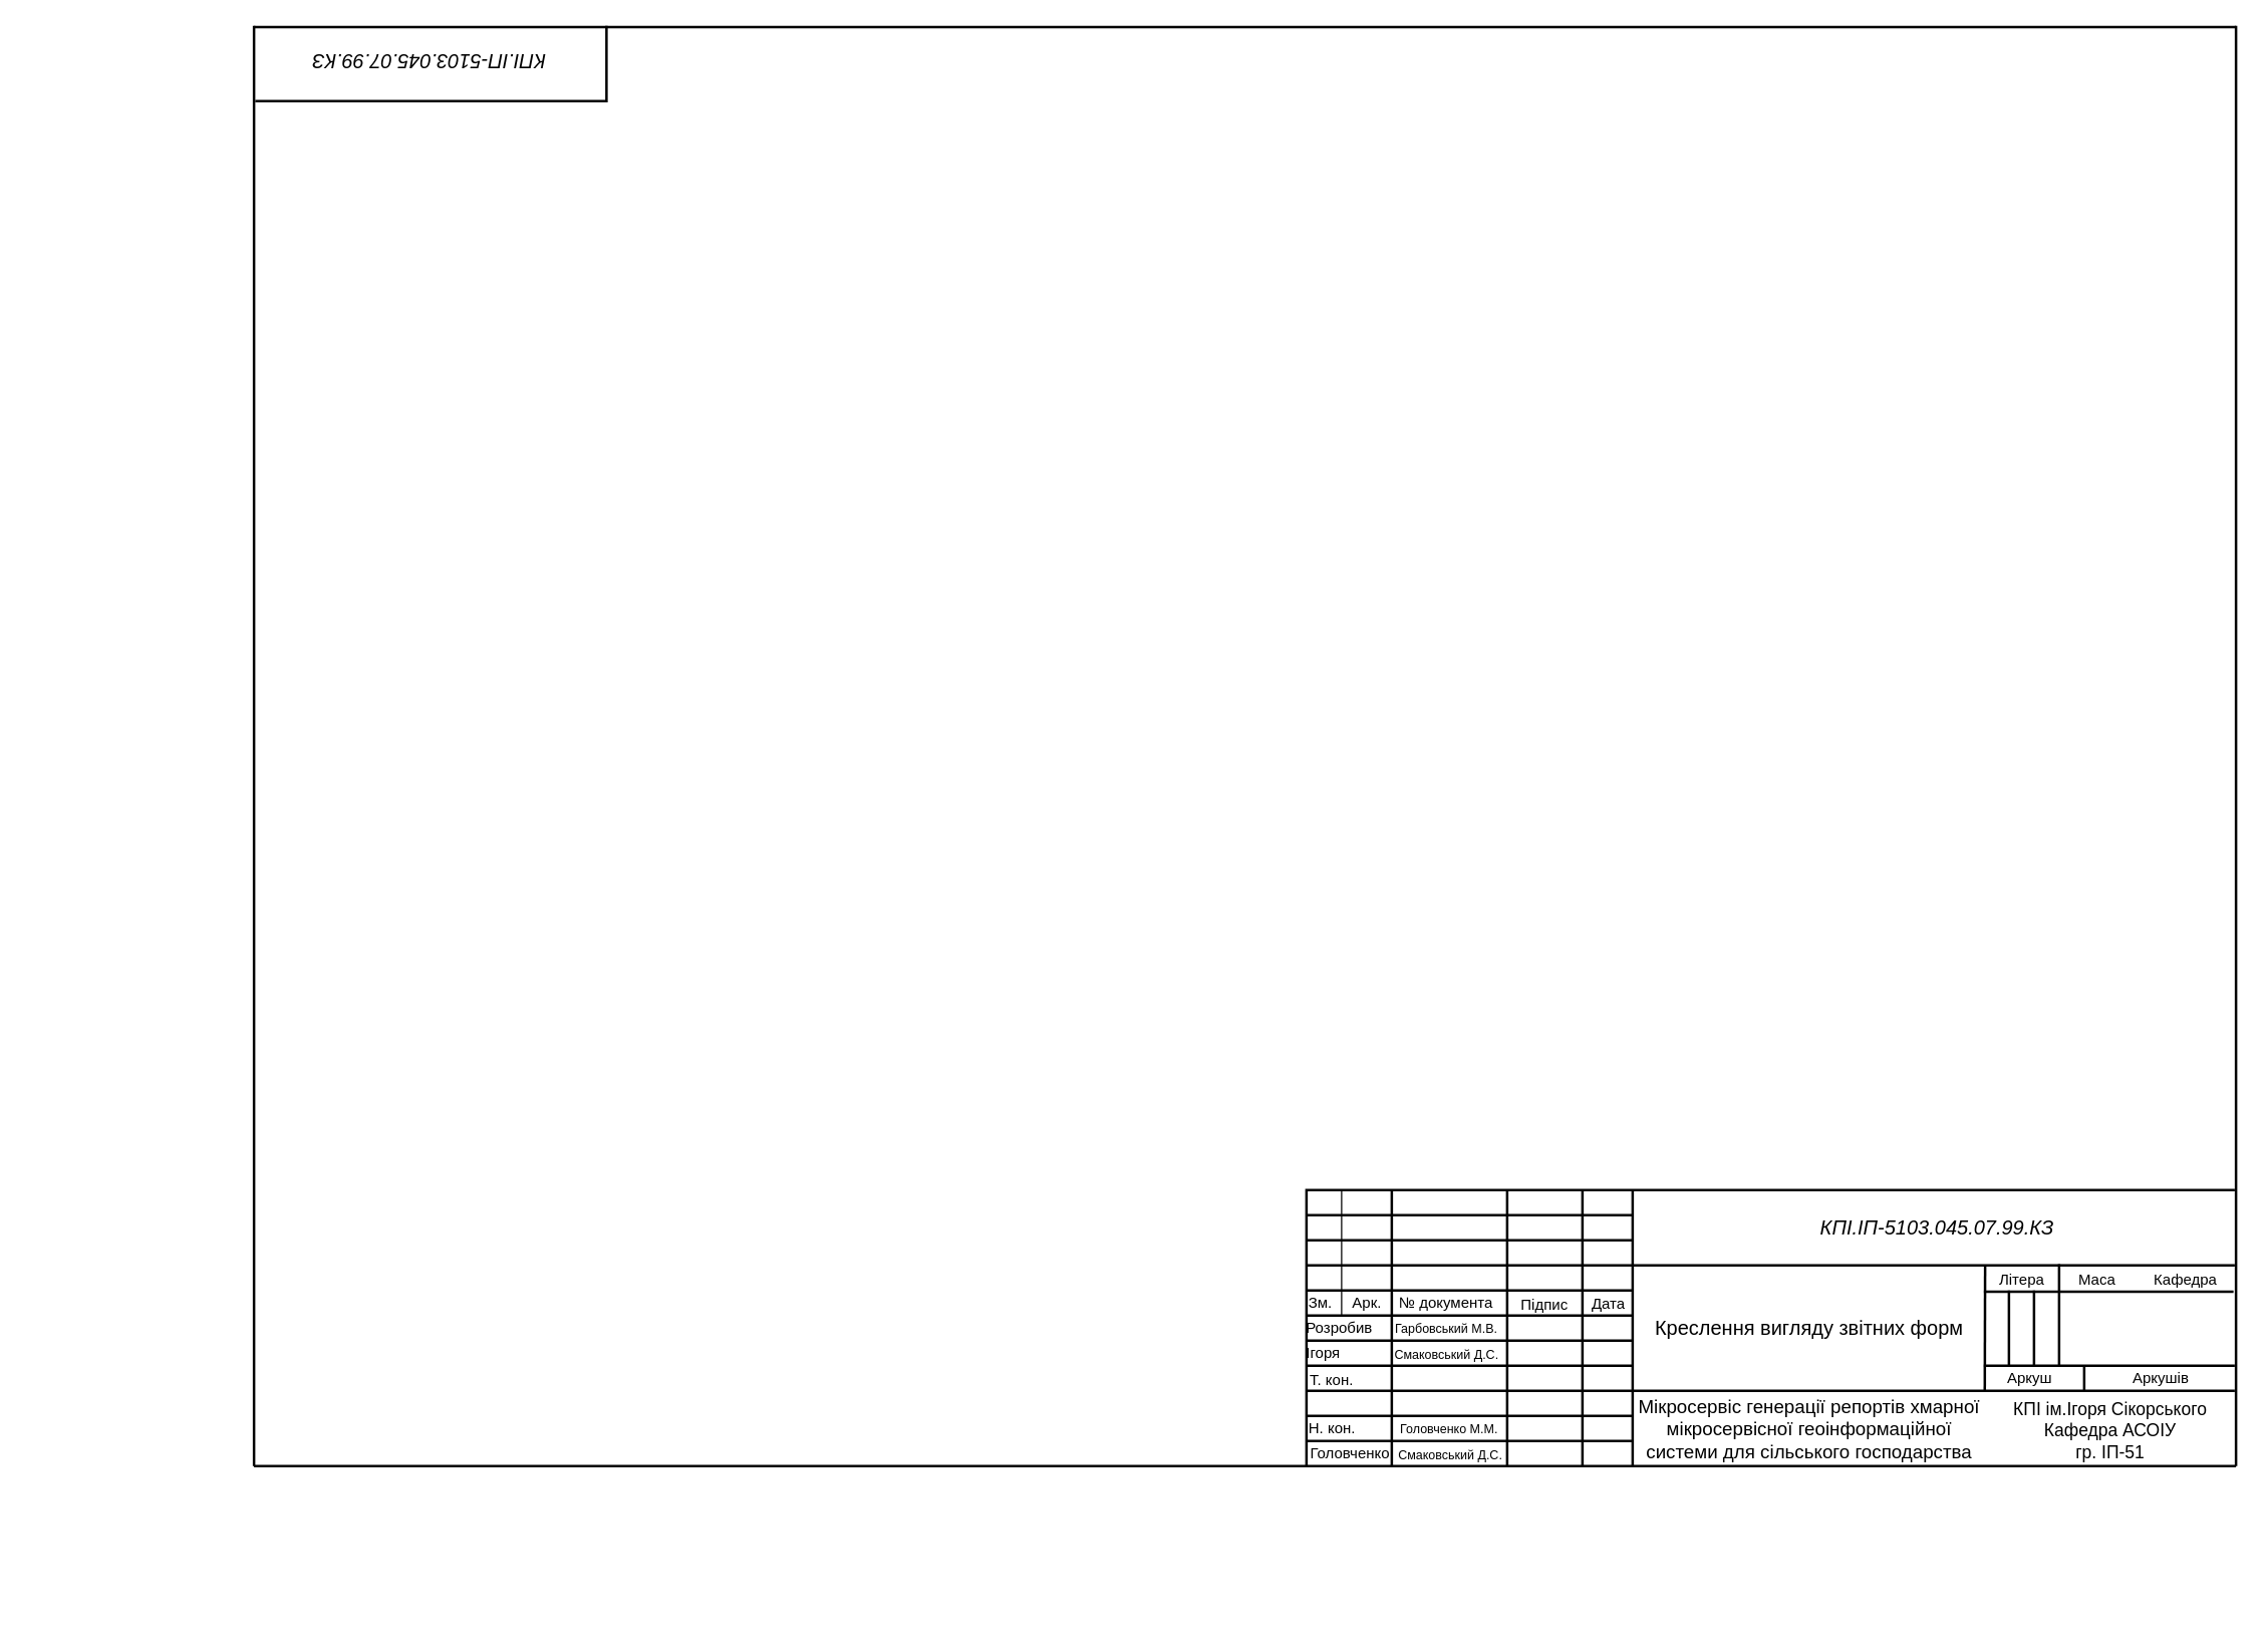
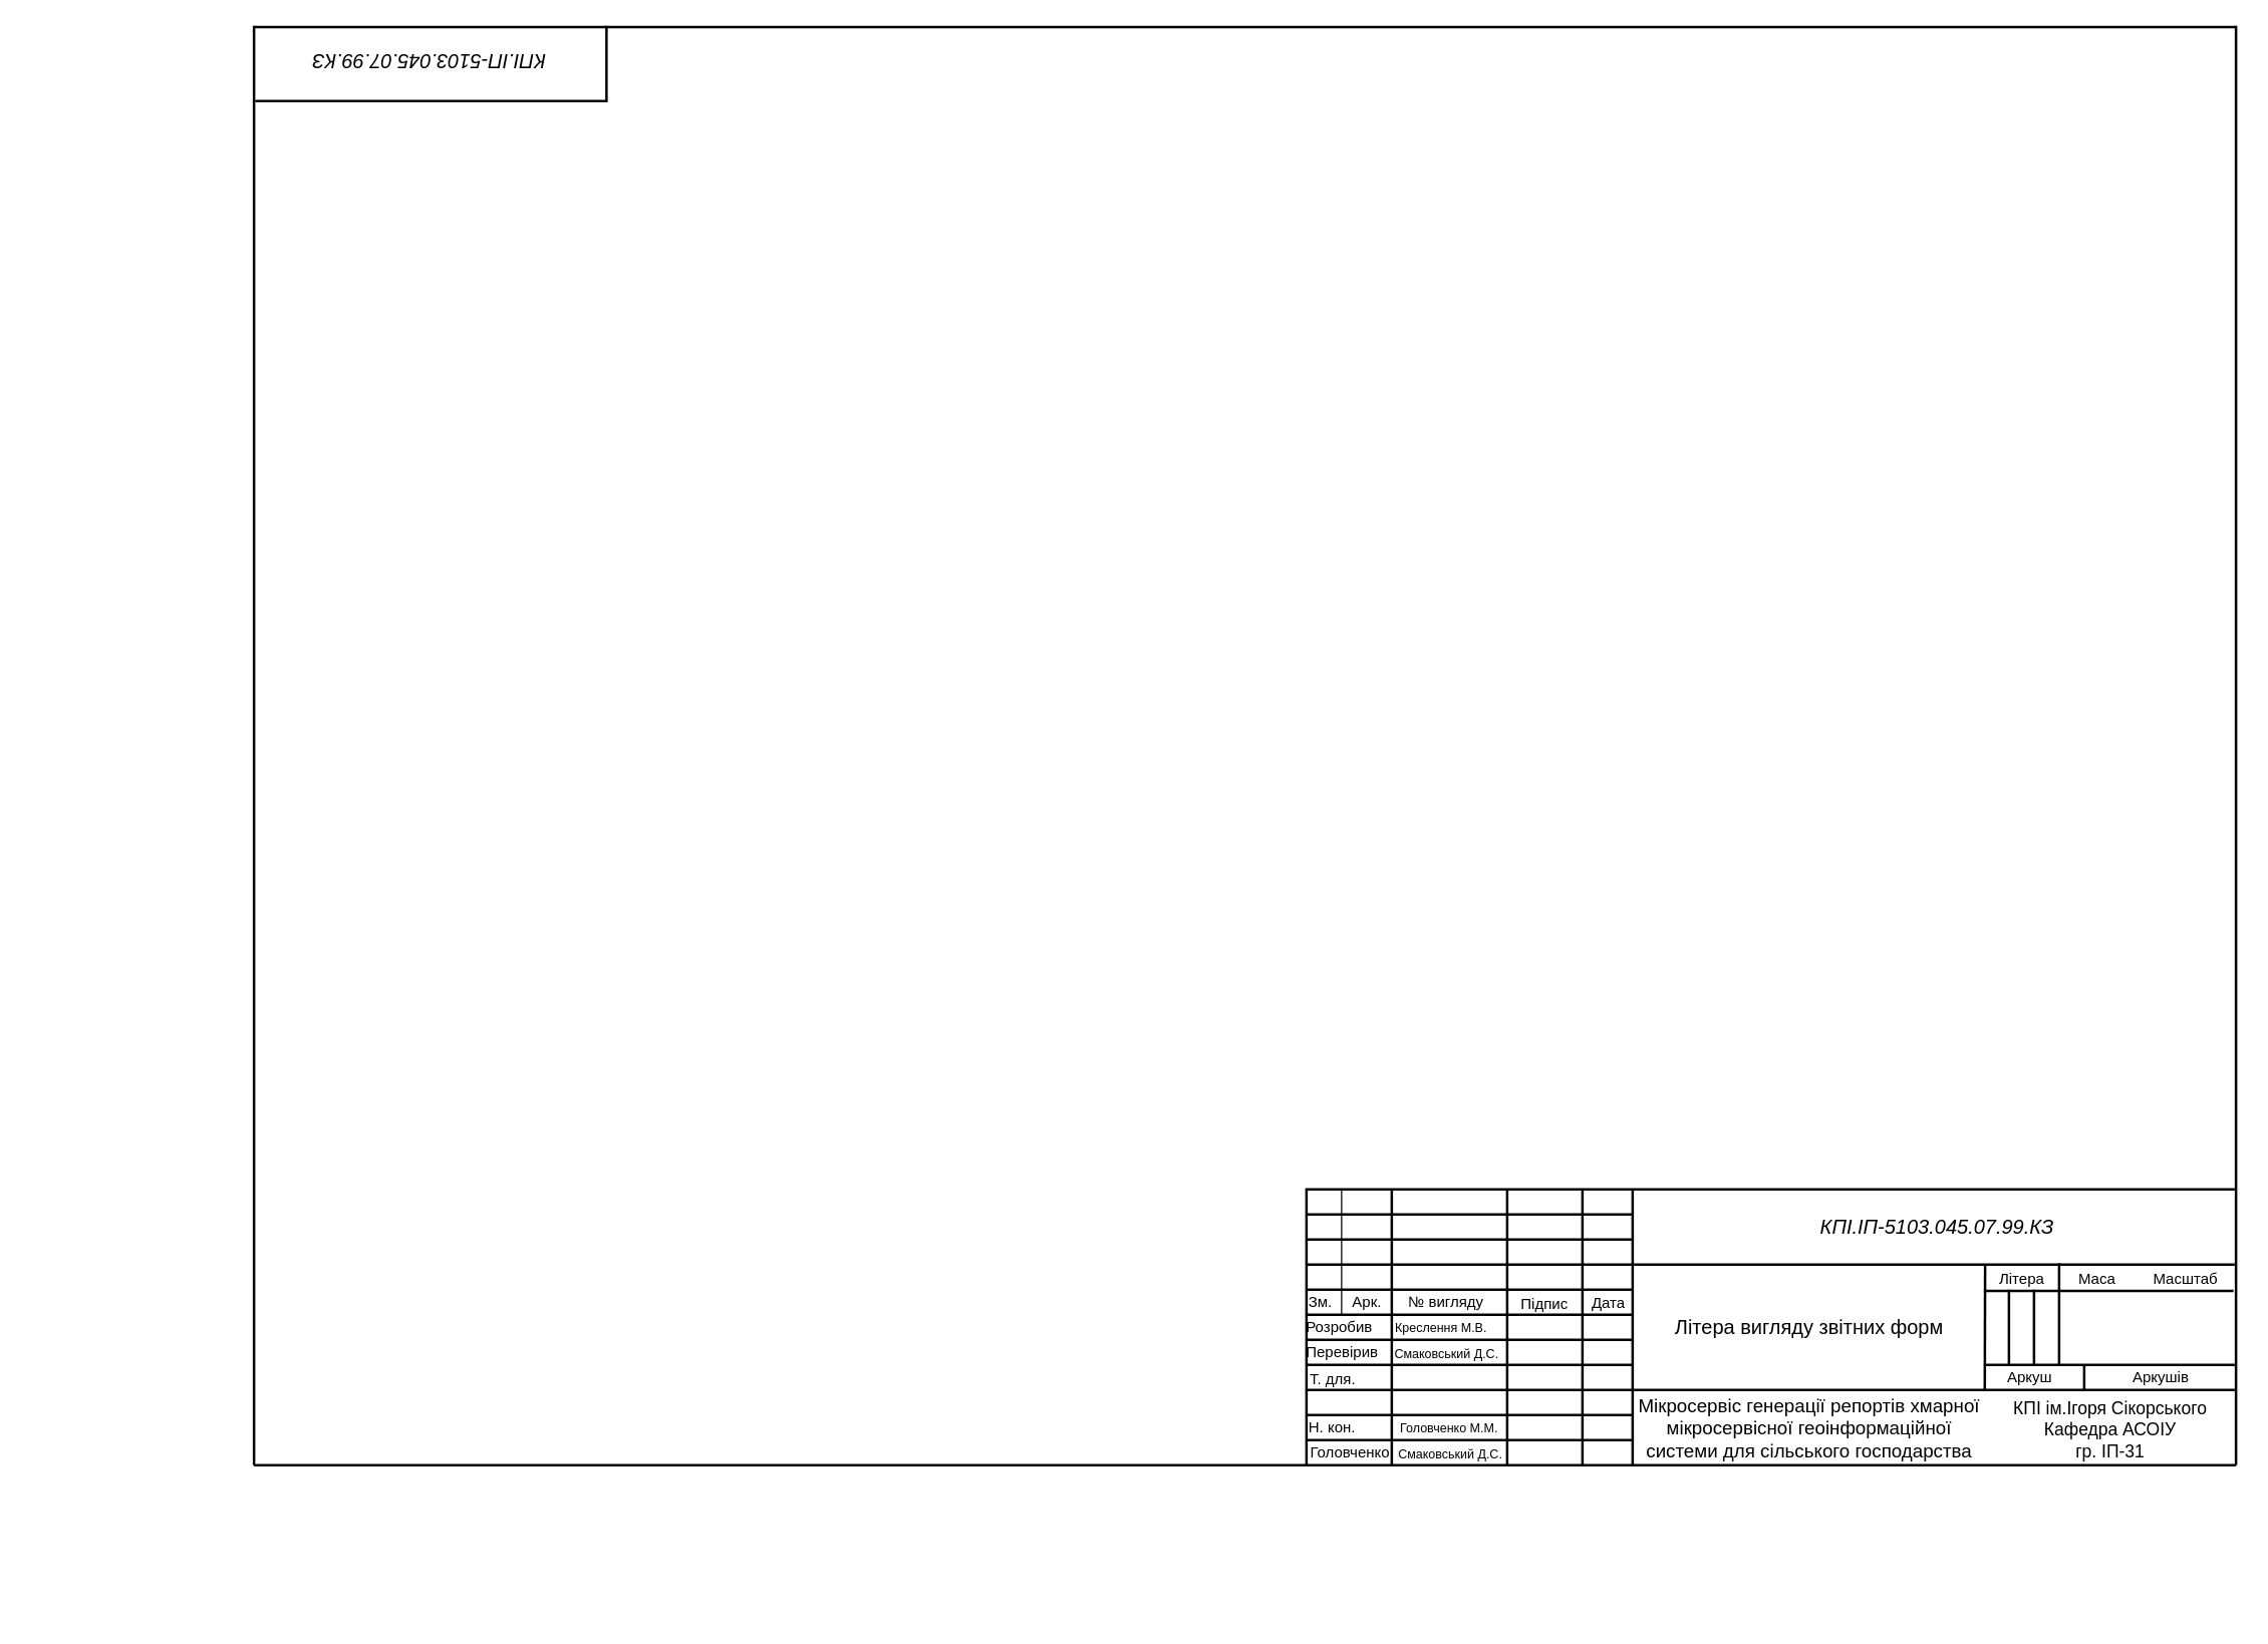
- <mxCell id="51" value="&lt;font style=&quot;font-size:12px;font-family:Arial;color:#000000;direction:ltr;letter-spacing:0px;line-height:120%;opacity:1&quot;&gt;Кафедра&lt;br/&gt;&lt;/font&gt;" style="verticalAlign=middle;align=center;vsdxID=55;fillColor=none;gradientColor=none;strokeColor=none;labelBackgroundColor=none;rounded=0;html=1;whiteSpace=wrap;" vertex="1" parent="1"><mxGeometry x="1702" y="1010" width="80" height="20" as="geometry" /></mxCell>
+ <mxCell id="51" value="&lt;font style=&quot;font-size:12px;font-family:Arial;color:#000000;direction:ltr;letter-spacing:0px;line-height:120%;opacity:1&quot;&gt;Масштаб&lt;br/&gt;&lt;/font&gt;" style="verticalAlign=middle;align=center;vsdxID=55;fillColor=none;gradientColor=none;strokeColor=none;labelBackgroundColor=none;rounded=0;html=1;whiteSpace=wrap;" vertex="1" parent="1"><mxGeometry x="1702" y="1010" width="80" height="20" as="geometry" /></mxCell>
- <mxCell id="40" value="&lt;font style=&quot;font-size:12px;font-family:Arial;color:#000000;direction:ltr;letter-spacing:0px;line-height:120%;opacity:1&quot;&gt;№ документа&lt;br/&gt;&lt;/font&gt;" style="verticalAlign=middle;align=center;vsdxID=33;fillColor=none;gradientColor=none;strokeColor=none;labelBackgroundColor=none;rounded=0;html=1;whiteSpace=wrap;" vertex="1" parent="1"><mxGeometry x="1106" y="1028" width="93" height="20" as="geometry" /></mxCell>
+ <mxCell id="40" value="&lt;font style=&quot;font-size:12px;font-family:Arial;color:#000000;direction:ltr;letter-spacing:0px;line-height:120%;opacity:1&quot;&gt;№ вигляду&lt;br/&gt;&lt;/font&gt;" style="verticalAlign=middle;align=center;vsdxID=33;fillColor=none;gradientColor=none;strokeColor=none;labelBackgroundColor=none;rounded=0;html=1;whiteSpace=wrap;" vertex="1" parent="1"><mxGeometry x="1106" y="1028" width="93" height="20" as="geometry" /></mxCell>
- <mxCell id="44" value="&lt;p style=&quot;margin-left: 0 ; margin-right: 0 ; margin-top: 0px ; margin-bottom: 0px ; text-indent: 0 ; direction: ltr&quot;&gt;&lt;font style=&quot;font-family: arial; direction: ltr; letter-spacing: 0px; line-height: 120%; opacity: 1;&quot;&gt;&lt;font style=&quot;font-size: 10px&quot;&gt;Гарбовський М.В.&lt;/font&gt;&lt;br&gt;&lt;/font&gt;&lt;/p&gt;" style="verticalAlign=middle;align=left;vsdxID=39;fillColor=none;gradientColor=none;strokeColor=none;labelBackgroundColor=none;rounded=0;html=1;whiteSpace=wrap;fontColor=#000000;" vertex="1" parent="1"><mxGeometry x="1110" y="1048" width="108" height="20" as="geometry" /></mxCell>
+ <mxCell id="44" value="&lt;p style=&quot;margin-left: 0 ; margin-right: 0 ; margin-top: 0px ; margin-bottom: 0px ; text-indent: 0 ; direction: ltr&quot;&gt;&lt;font style=&quot;font-family: arial; direction: ltr; letter-spacing: 0px; line-height: 120%; opacity: 1;&quot;&gt;&lt;font style=&quot;font-size: 10px&quot;&gt;Креслення М.В.&lt;/font&gt;&lt;br&gt;&lt;/font&gt;&lt;/p&gt;" style="verticalAlign=middle;align=left;vsdxID=39;fillColor=none;gradientColor=none;strokeColor=none;labelBackgroundColor=none;rounded=0;html=1;whiteSpace=wrap;fontColor=#000000;" vertex="1" parent="1"><mxGeometry x="1110" y="1048" width="108" height="20" as="geometry" /></mxCell>
- <mxCell id="56" value="&lt;font style=&quot;font-size: 16px ; font-family: &amp;#34;arial&amp;#34; ; direction: ltr ; letter-spacing: 0px ; line-height: 120% ; opacity: 1&quot;&gt;&lt;span&gt;Креслення вигляду звітних форм&lt;/span&gt;&lt;br&gt;&lt;/font&gt;" style="verticalAlign=middle;align=center;vsdxID=170;fillColor=none;gradientColor=none;shape=stencil(nZBLDoAgDERP0z3SIyjew0SURgSD+Lu9kMZoXLhwN9O+tukAlrNpJg1SzDH4QW/URgNYgZTkjA4UkwJUgGXng+6DX1zLfmoymdXo17xh5zmRJ6Q42BWCfc2oJfdAr+Yv+AP9Cb7OJ3H/2JG1HNGz/84klThPVCc=);strokeColor=none;labelBackgroundColor=none;rounded=0;html=1;whiteSpace=wrap;" vertex="1" parent="1"><mxGeometry x="1302" y="1008" width="280" height="100" as="geometry" /></mxCell>
+ <mxCell id="56" value="&lt;font style=&quot;font-size: 16px ; font-family: &amp;#34;arial&amp;#34; ; direction: ltr ; letter-spacing: 0px ; line-height: 120% ; opacity: 1&quot;&gt;&lt;span&gt;Літера вигляду звітних форм&lt;/span&gt;&lt;br&gt;&lt;/font&gt;" style="verticalAlign=middle;align=center;vsdxID=170;fillColor=none;gradientColor=none;shape=stencil(nZBLDoAgDERP0z3SIyjew0SURgSD+Lu9kMZoXLhwN9O+tukAlrNpJg1SzDH4QW/URgNYgZTkjA4UkwJUgGXng+6DX1zLfmoymdXo17xh5zmRJ6Q42BWCfc2oJfdAr+Yv+AP9Cb7OJ3H/2JG1HNGz/84klThPVCc=);strokeColor=none;labelBackgroundColor=none;rounded=0;html=1;whiteSpace=wrap;" vertex="1" parent="1"><mxGeometry x="1302" y="1008" width="280" height="100" as="geometry" /></mxCell>
- <mxCell id="36" value="&lt;p style=&quot;align:left;margin-left:0;margin-right:0;margin-top:0px;margin-bottom:0px;text-indent:0;valign:middle;direction:ltr;&quot;&gt;&lt;font style=&quot;font-size:12px;font-family:Arial;color:#000000;direction:ltr;letter-spacing:0px;line-height:120%;opacity:1&quot;&gt;Ігоря&lt;br/&gt;&lt;/font&gt;&lt;/p&gt;" style="verticalAlign=middle;align=left;vsdxID=29;fillColor=none;gradientColor=none;strokeColor=none;labelBackgroundColor=none;rounded=0;html=1;whiteSpace=wrap;" vertex="1" parent="1"><mxGeometry x="1039" y="1068" width="85" height="20" as="geometry" /></mxCell>
+ <mxCell id="36" value="&lt;p style=&quot;align:left;margin-left:0;margin-right:0;margin-top:0px;margin-bottom:0px;text-indent:0;valign:middle;direction:ltr;&quot;&gt;&lt;font style=&quot;font-size:12px;font-family:Arial;color:#000000;direction:ltr;letter-spacing:0px;line-height:120%;opacity:1&quot;&gt;Перевірив&lt;br/&gt;&lt;/font&gt;&lt;/p&gt;" style="verticalAlign=middle;align=left;vsdxID=29;fillColor=none;gradientColor=none;strokeColor=none;labelBackgroundColor=none;rounded=0;html=1;whiteSpace=wrap;" vertex="1" parent="1"><mxGeometry x="1039" y="1068" width="85" height="20" as="geometry" /></mxCell>
- <mxCell id="48" value="&lt;p style=&quot;align:left;margin-left:0;margin-right:0;margin-top:0px;margin-bottom:0px;text-indent:0;valign:middle;direction:ltr;&quot;&gt;&lt;font style=&quot;font-size:12px;font-family:Arial;color:#000000;direction:ltr;letter-spacing:0px;line-height:120%;opacity:1&quot;&gt;Т. кон.&lt;br/&gt;&lt;/font&gt;&lt;/p&gt;" style="verticalAlign=middle;align=left;vsdxID=52;fillColor=none;gradientColor=none;strokeColor=none;labelBackgroundColor=none;rounded=0;html=1;whiteSpace=wrap;" vertex="1" parent="1"><mxGeometry x="1042" y="1090" width="68" height="20" as="geometry" /></mxCell>
+ <mxCell id="48" value="&lt;p style=&quot;align:left;margin-left:0;margin-right:0;margin-top:0px;margin-bottom:0px;text-indent:0;valign:middle;direction:ltr;&quot;&gt;&lt;font style=&quot;font-size:12px;font-family:Arial;color:#000000;direction:ltr;letter-spacing:0px;line-height:120%;opacity:1&quot;&gt;Т. для.&lt;br/&gt;&lt;/font&gt;&lt;/p&gt;" style="verticalAlign=middle;align=left;vsdxID=52;fillColor=none;gradientColor=none;strokeColor=none;labelBackgroundColor=none;rounded=0;html=1;whiteSpace=wrap;" vertex="1" parent="1"><mxGeometry x="1042" y="1090" width="68" height="20" as="geometry" /></mxCell>
- <mxCell id="45" value="&lt;p style=&quot;margin-left: 0 ; margin-right: 0 ; margin-top: 0px ; margin-bottom: 0px ; text-indent: 0 ; direction: ltr&quot;&gt;&lt;font style=&quot;font-size: 14px ; font-family: &amp;#34;arial&amp;#34; ; direction: ltr ; letter-spacing: 0px ; line-height: 120% ; opacity: 1&quot;&gt;КПІ ім.Ігоря Сікорського&lt;br&gt;Кафедра АСОІУ&lt;br&gt;гр. ІП-51&lt;br&gt;&lt;/font&gt;&lt;/p&gt;" style="verticalAlign=middle;align=center;vsdxID=45;fillColor=none;gradientColor=none;strokeColor=none;labelBackgroundColor=none;rounded=0;html=1;whiteSpace=wrap;" vertex="1" parent="1"><mxGeometry x="1582" y="1114" width="200" height="52" as="geometry" /></mxCell>
+ <mxCell id="45" value="&lt;p style=&quot;margin-left: 0 ; margin-right: 0 ; margin-top: 0px ; margin-bottom: 0px ; text-indent: 0 ; direction: ltr&quot;&gt;&lt;font style=&quot;font-size: 14px ; font-family: &amp;#34;arial&amp;#34; ; direction: ltr ; letter-spacing: 0px ; line-height: 120% ; opacity: 1&quot;&gt;КПІ ім.Ігоря Сікорського&lt;br&gt;Кафедра АСОІУ&lt;br&gt;гр. ІП-31&lt;br&gt;&lt;/font&gt;&lt;/p&gt;" style="verticalAlign=middle;align=center;vsdxID=45;fillColor=none;gradientColor=none;strokeColor=none;labelBackgroundColor=none;rounded=0;html=1;whiteSpace=wrap;" vertex="1" parent="1"><mxGeometry x="1582" y="1114" width="200" height="52" as="geometry" /></mxCell>
